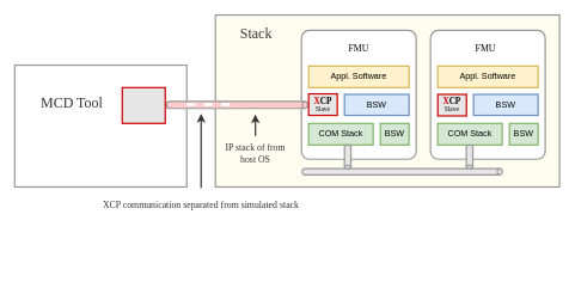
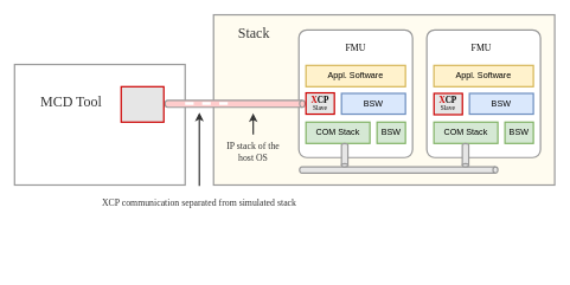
- <mxCell id="32" value="&lt;p style=&quot;line-height: 70%;&quot;&gt;&lt;font style=&quot;font-size: 13px;&quot; color=&quot;#333333&quot;&gt;IP stack of from host OS&lt;/font&gt;&lt;/p&gt;" style="text;html=1;strokeColor=none;fillColor=none;align=center;verticalAlign=middle;whiteSpace=wrap;rounded=0;strokeWidth=2;fontFamily=Verdana;fontSize=20;fontColor=#000000;" parent="1" vertex="1"><mxGeometry x="307" y="191.3" width="97.84" height="40" as="geometry" /></mxCell>
+ <mxCell id="32" value="&lt;p style=&quot;line-height: 70%;&quot;&gt;&lt;font style=&quot;font-size: 13px;&quot; color=&quot;#333333&quot;&gt;IP stack of the host OS&lt;/font&gt;&lt;/p&gt;" style="text;html=1;strokeColor=none;fillColor=none;align=center;verticalAlign=middle;whiteSpace=wrap;rounded=0;strokeWidth=2;fontFamily=Verdana;fontSize=20;fontColor=#000000;" parent="1" vertex="1"><mxGeometry x="307" y="191.3" width="97.84" height="40" as="geometry" /></mxCell>
